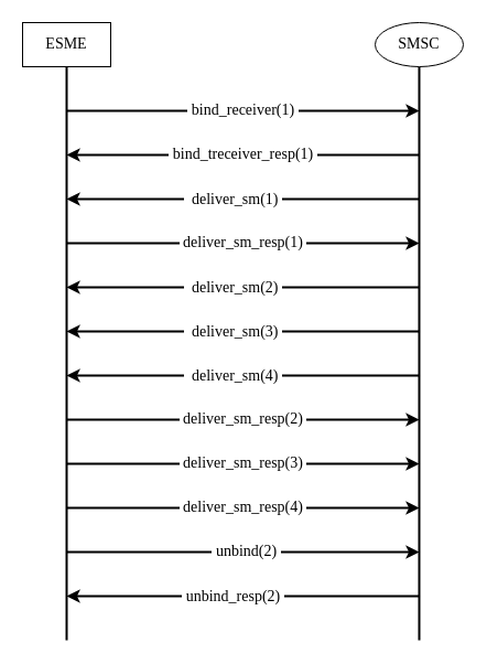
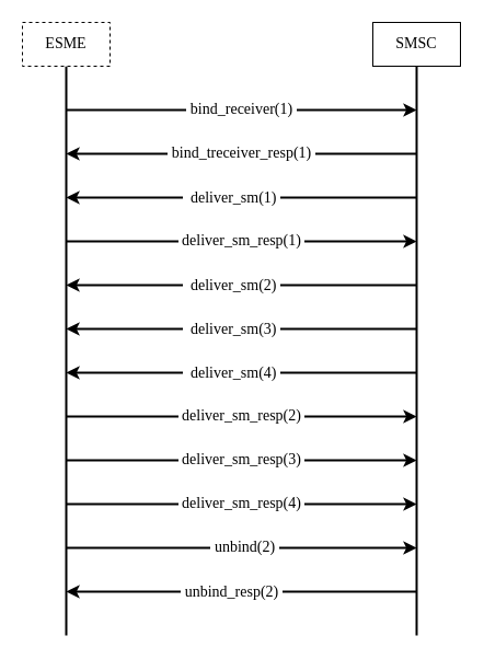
- <mxCell id="5" value="ESME" style="rounded=0;whiteSpace=wrap;html=1;fontFamily=Times New Roman;fontSize=14;" vertex="1" parent="1"><mxGeometry x="20" y="20" width="80" height="40" as="geometry" /></mxCell>
+ <mxCell id="5" value="ESME" style="rounded=0;whiteSpace=wrap;html=1;fontFamily=Times New Roman;fontSize=14;dashed=1;" vertex="1" parent="1"><mxGeometry x="20" y="20" width="80" height="40" as="geometry" /></mxCell>
- <mxCell id="4" value="SMSC" style="ellipse;whiteSpace=wrap;html=1;fontFamily=Times New Roman;fontSize=14;" vertex="1" parent="1"><mxGeometry x="340" y="20" width="80" height="40" as="geometry" /></mxCell>
+ <mxCell id="4" value="SMSC" style="rounded=0;whiteSpace=wrap;html=1;fontFamily=Times New Roman;fontSize=14;" vertex="1" parent="1"><mxGeometry x="340" y="20" width="80" height="40" as="geometry" /></mxCell>
